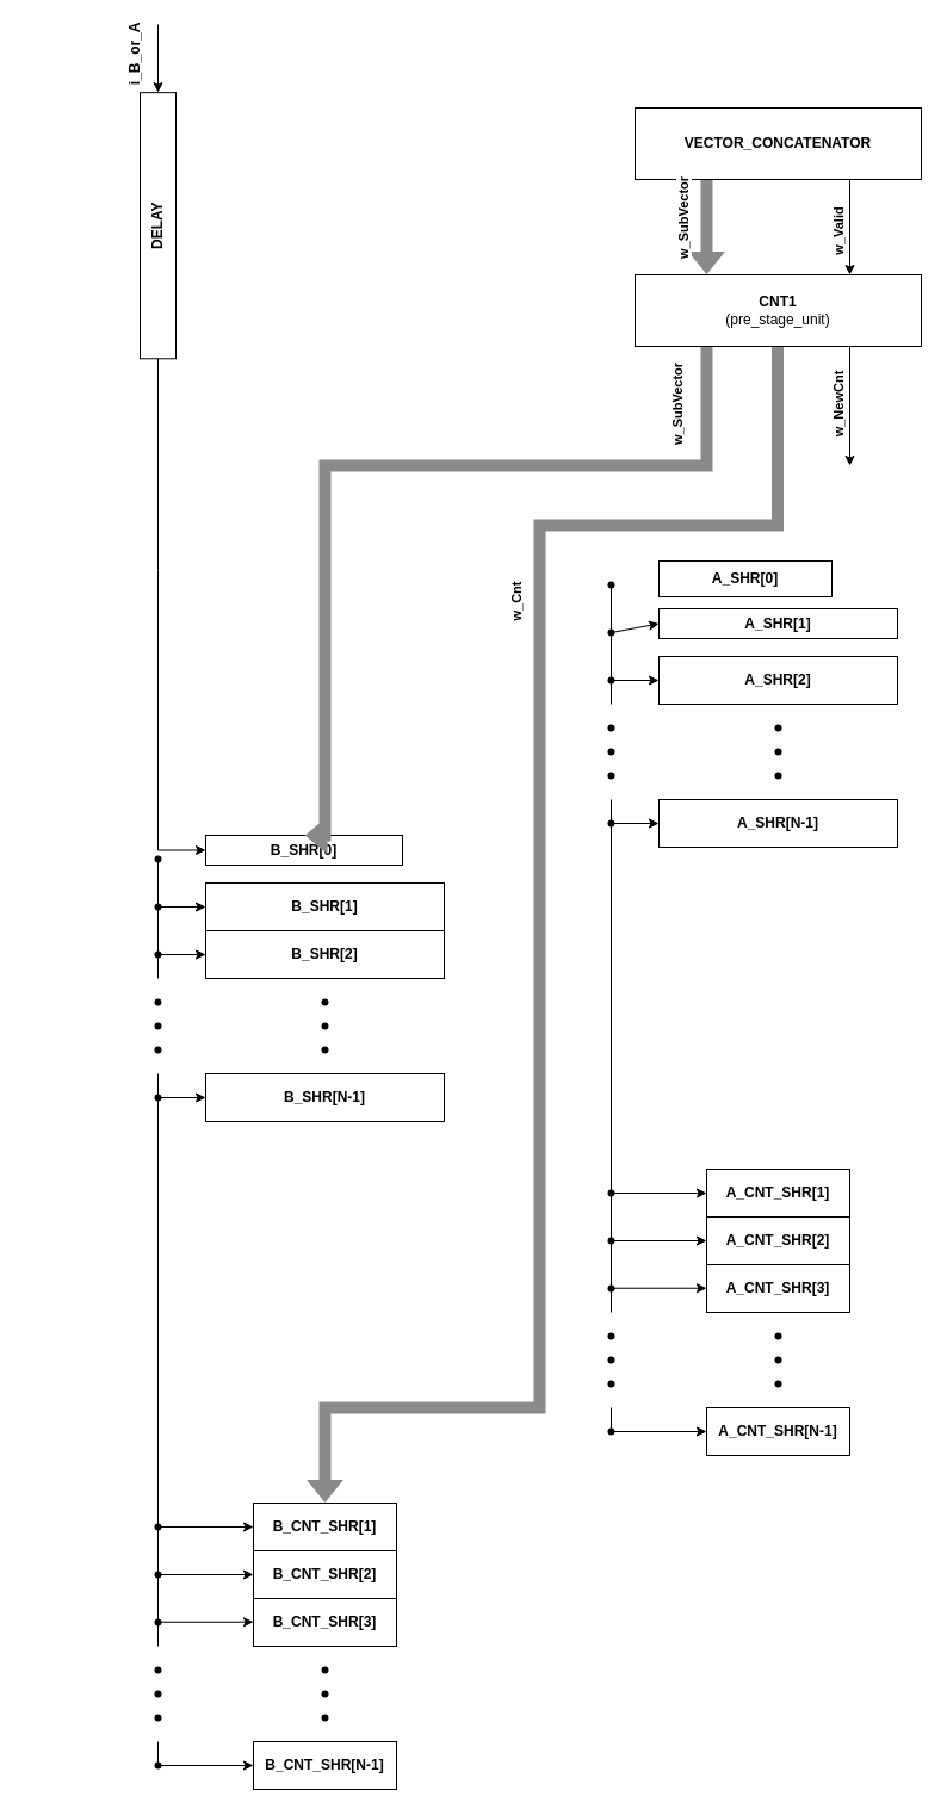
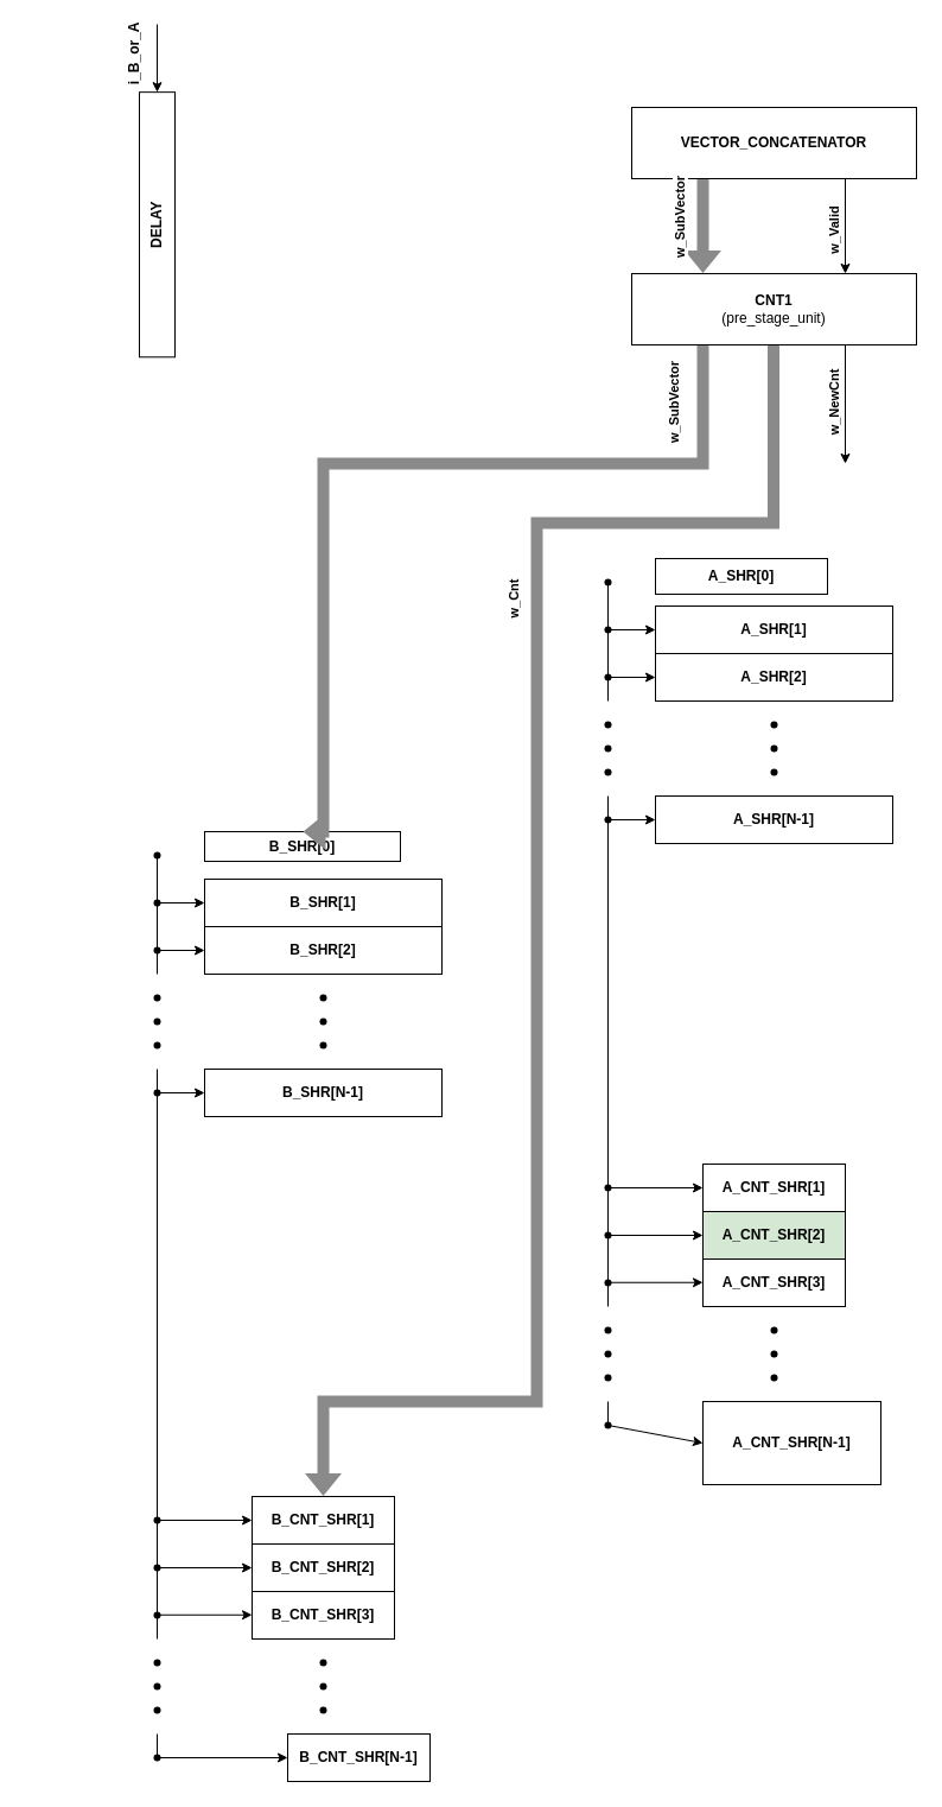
- <mxCell id="63" value="A_SHR[1]" style="rounded=0;whiteSpace=wrap;html=1;fontStyle=1" parent="1" vertex="1"><mxGeometry x="552" y="510" width="200" height="25" as="geometry" /></mxCell>
+ <mxCell id="63" value="A_SHR[1]" style="rounded=0;whiteSpace=wrap;html=1;fontStyle=1" parent="1" vertex="1"><mxGeometry x="552" y="510" width="200" height="40" as="geometry" /></mxCell>
- <mxCell id="28" value="" style="endArrow=classic;html=1;rounded=0;exitX=0;exitY=0.5;exitDx=0;exitDy=0;entryDx=0;entryDy=0;edgeStyle=orthogonalEdgeStyle;entryX=0;entryY=0.5;" parent="1" source="25" target="2" edge="1"><mxGeometry width="50" height="50" relative="1" as="geometry"><mxPoint x="134" y="478" as="sourcePoint" /><mxPoint x="172" y="720" as="targetPoint" /><Array as="points"><mxPoint y="478" x="132" /><mxPoint y="720" x="132" /></Array></mxGeometry></mxCell>
- <mxCell id="69" value="A_CNT_SHR[2]" style="rounded=0;whiteSpace=wrap;html=1;fontStyle=1" parent="1" vertex="1"><mxGeometry x="592" y="1020" width="120" height="40" as="geometry" /></mxCell>
+ <mxCell id="69" value="A_CNT_SHR[2]" style="rounded=0;whiteSpace=wrap;html=1;fontStyle=1;fillColor=#d5e8d4;" parent="1" vertex="1"><mxGeometry x="592" y="1020" width="120" height="40" as="geometry" /></mxCell>
- <mxCell id="71" value="A_CNT_SHR[N-1]" style="rounded=0;whiteSpace=wrap;html=1;fontStyle=1" parent="1" vertex="1"><mxGeometry x="592" y="1180" width="120" height="40" as="geometry" /></mxCell>
+ <mxCell id="71" value="A_CNT_SHR[N-1]" style="rounded=0;whiteSpace=wrap;html=1;fontStyle=1" parent="1" vertex="1"><mxGeometry x="592" y="1180" width="150" height="70" as="geometry" /></mxCell>
- <mxCell id="12" value="B_CNT_SHR[N-1]" style="rounded=0;whiteSpace=wrap;html=1;fontStyle=1" parent="1" vertex="1"><mxGeometry x="212" y="1460" width="120" height="40" as="geometry" /></mxCell>
+ <mxCell id="12" value="B_CNT_SHR[N-1]" style="rounded=0;whiteSpace=wrap;html=1;fontStyle=1" parent="1" vertex="1"><mxGeometry x="242" y="1460" width="120" height="40" as="geometry" /></mxCell>
